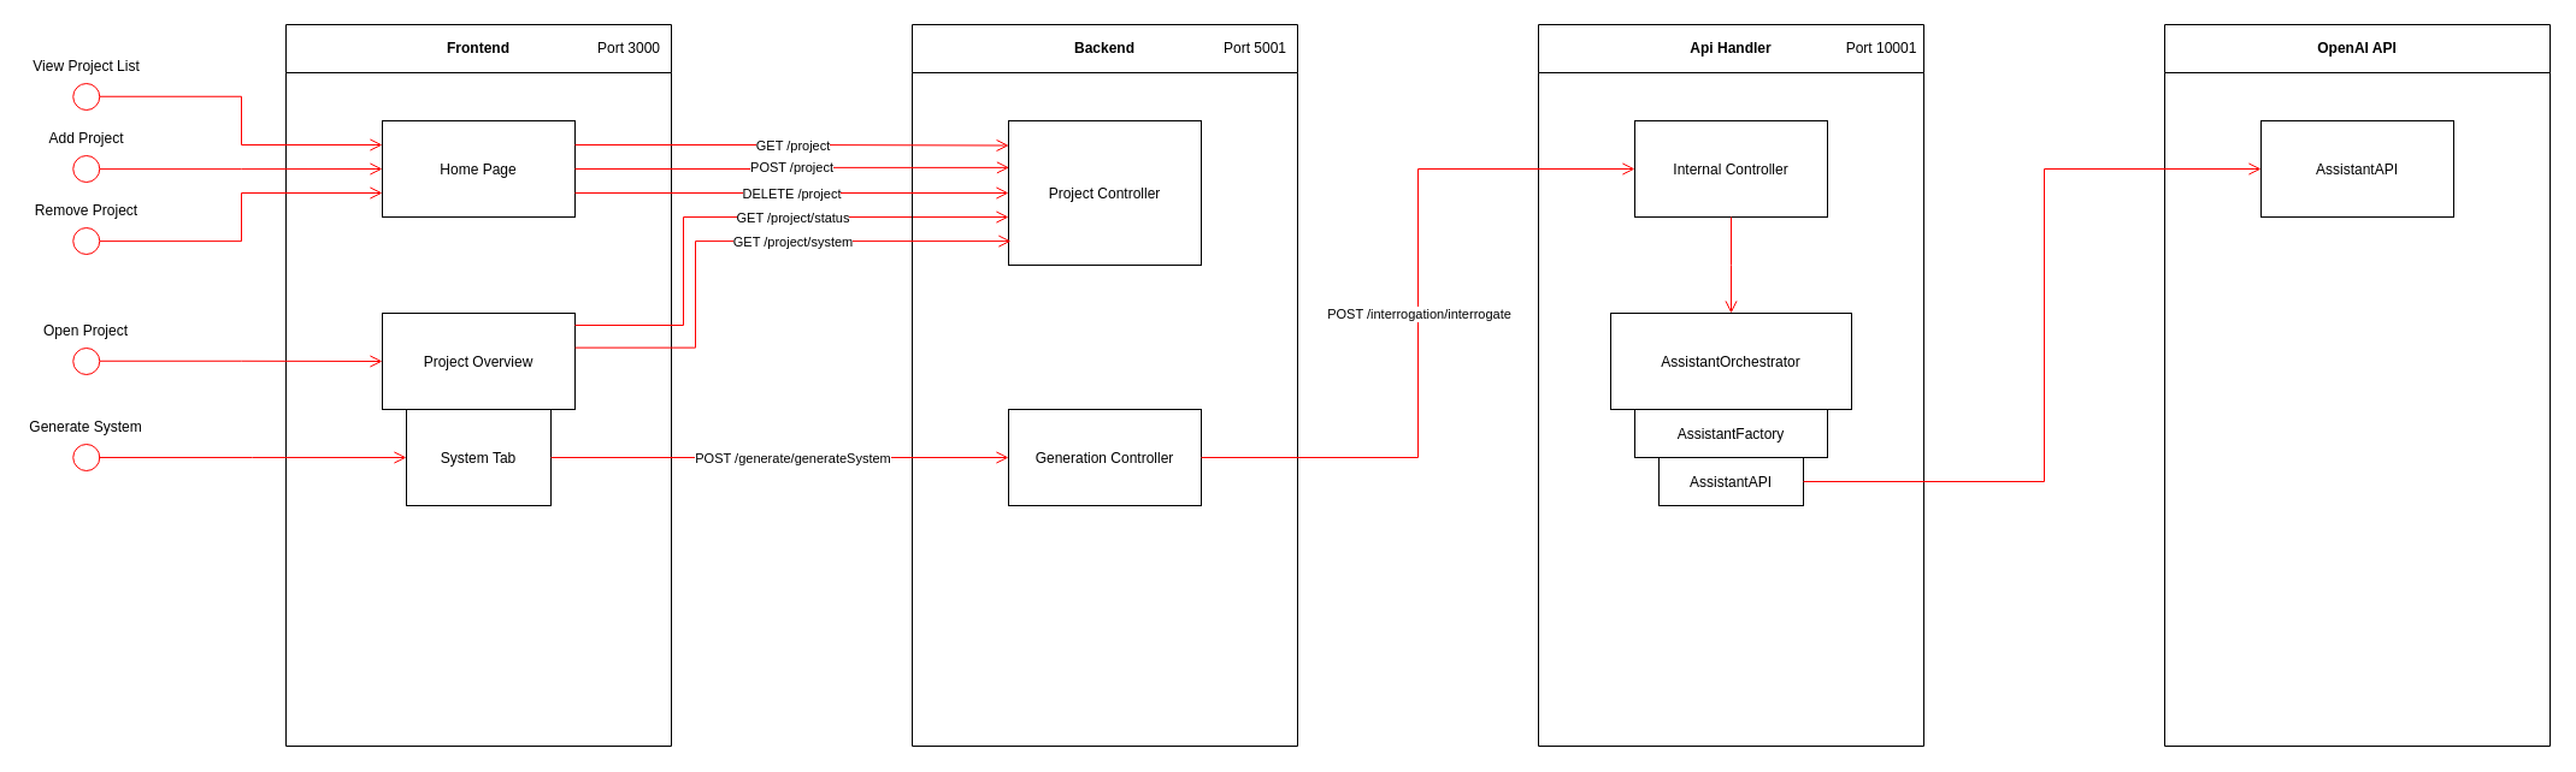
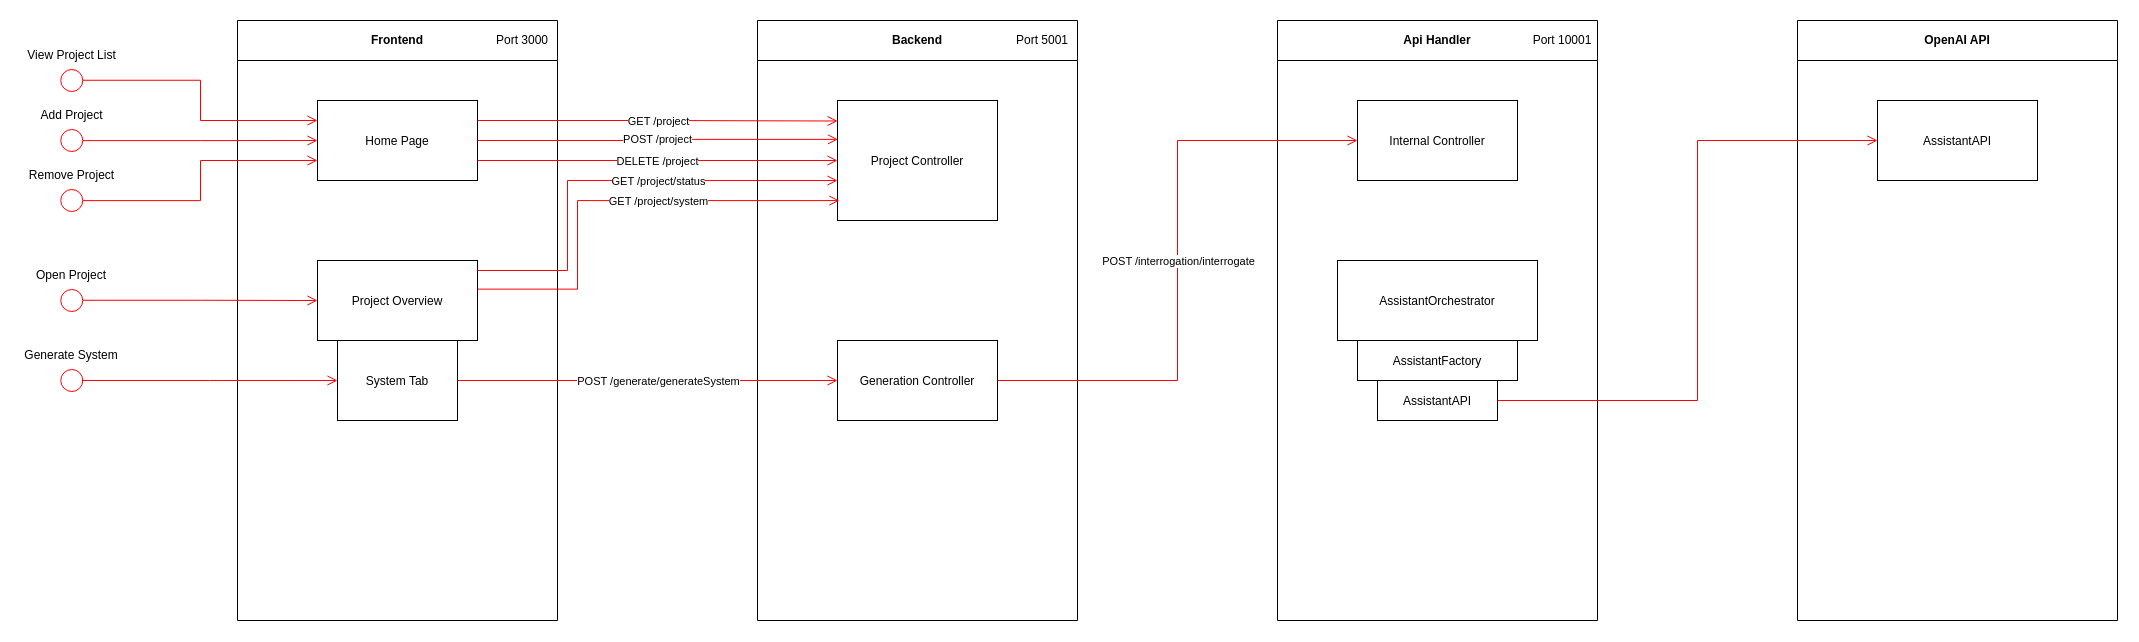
- <mxCell id="44" value="" style="edgeStyle=elbowEdgeStyle;elbow=horizontal;verticalAlign=bottom;endArrow=open;endSize=8;strokeColor=#FF0000;endFill=1;rounded=0;entryX=0.5;entryY=0;entryDx=0;entryDy=0;exitX=0.5;exitY=1;exitDx=0;exitDy=0;" edge="1" parent="38" source="39" target="40"><mxGeometry x="380" y="40" as="geometry"><mxPoint x="305" y="200" as="targetPoint" /><mxPoint x="70" y="200" as="sourcePoint" /></mxGeometry></mxCell>
